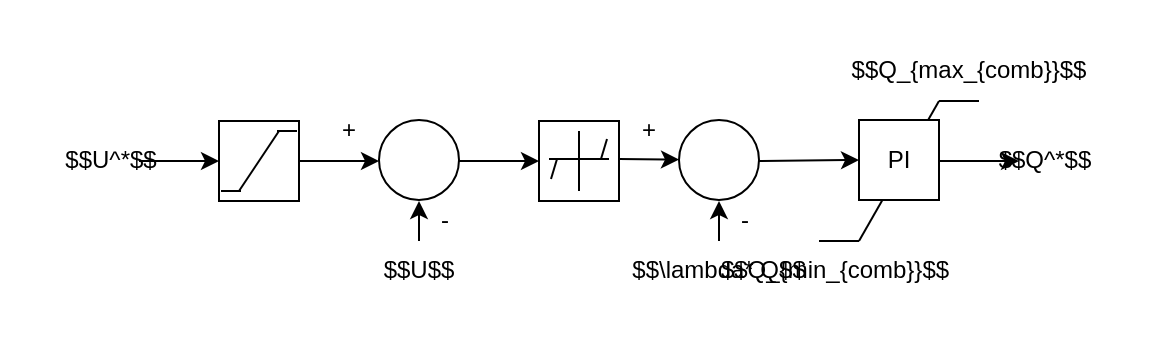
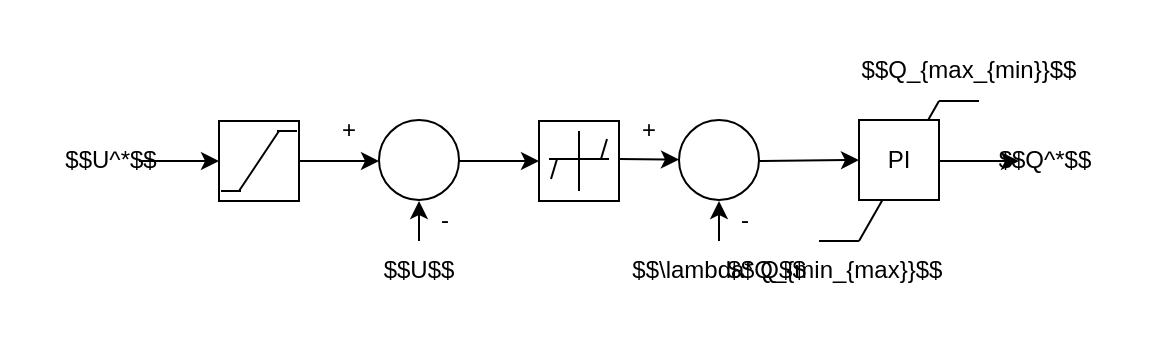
- <mxCell id="35" value="$$Q_{max_{comb}}$$" style="text;html=1;align=center;verticalAlign=middle;resizable=0;points=[];autosize=1;strokeColor=none;fillColor=none;" parent="1" vertex="1"><mxGeometry x="414" y="20" width="140" height="30" as="geometry" /></mxCell>
+ <mxCell id="35" value="$$Q_{max_{min}}$$" style="text;html=1;align=center;verticalAlign=middle;resizable=0;points=[];autosize=1;strokeColor=none;fillColor=none;" parent="1" vertex="1"><mxGeometry x="414" y="20" width="140" height="30" as="geometry" /></mxCell>
- <mxCell id="33" value="$$Q_{min_{comb}}$$" style="text;html=1;align=center;verticalAlign=middle;resizable=0;points=[];autosize=1;strokeColor=none;fillColor=none;" parent="1" vertex="1"><mxGeometry x="347" y="120" width="140" height="30" as="geometry" /></mxCell>
+ <mxCell id="33" value="$$Q_{min_{max}}$$" style="text;html=1;align=center;verticalAlign=middle;resizable=0;points=[];autosize=1;strokeColor=none;fillColor=none;" parent="1" vertex="1"><mxGeometry x="347" y="120" width="140" height="30" as="geometry" /></mxCell>
